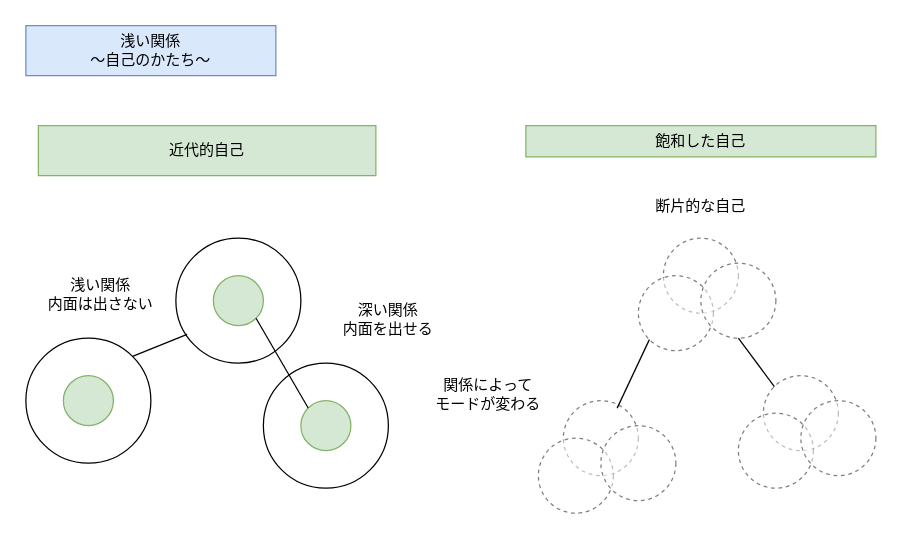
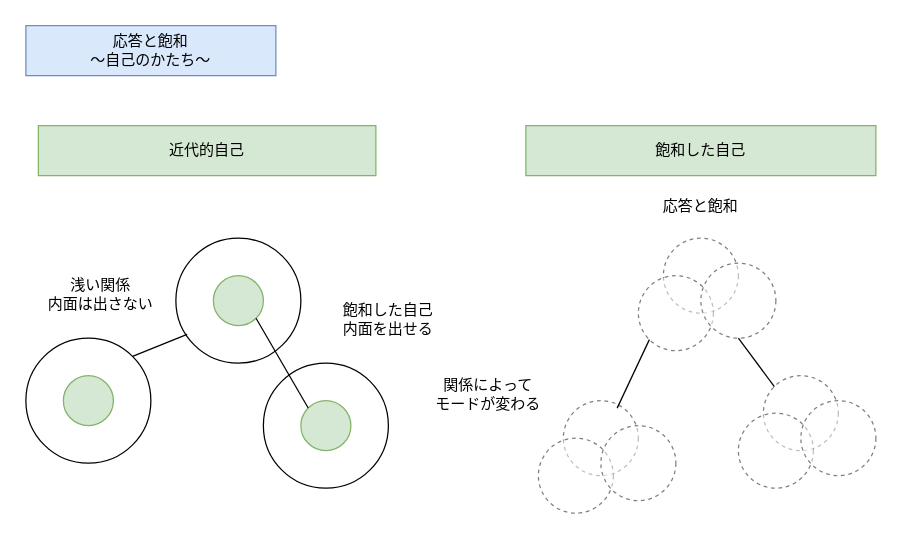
- <mxCell id="2" value="浅い関係&lt;div&gt;～自己のかたち～&lt;/div&gt;" style="text;html=1;align=center;verticalAlign=middle;whiteSpace=wrap;rounded=0;fillColor=#dae8fc;strokeColor=#6c8ebf;" vertex="1" parent="1"><mxGeometry x="20" y="20" width="200" height="40" as="geometry" /></mxCell>
+ <mxCell id="2" value="応答と飽和&lt;div&gt;～自己のかたち～&lt;/div&gt;" style="text;html=1;align=center;verticalAlign=middle;whiteSpace=wrap;rounded=0;fillColor=#dae8fc;strokeColor=#6c8ebf;" vertex="1" parent="1"><mxGeometry x="20" y="20" width="200" height="40" as="geometry" /></mxCell>
- <mxCell id="14" value="飽和した自己" style="text;html=1;align=center;verticalAlign=middle;whiteSpace=wrap;rounded=0;fillColor=#d5e8d4;strokeColor=#82b366;" vertex="1" parent="1"><mxGeometry x="420" y="100" width="280" height="25" as="geometry" /></mxCell>
+ <mxCell id="14" value="飽和した自己" style="text;html=1;align=center;verticalAlign=middle;whiteSpace=wrap;rounded=0;fillColor=#d5e8d4;strokeColor=#82b366;" vertex="1" parent="1"><mxGeometry x="420" y="100" width="280" height="40" as="geometry" /></mxCell>
- <mxCell id="27" value="断片的な自己" style="text;html=1;align=center;verticalAlign=middle;whiteSpace=wrap;rounded=0;" vertex="1" parent="1"><mxGeometry x="510" y="140" width="100" height="50" as="geometry" /></mxCell>
+ <mxCell id="27" value="応答と飽和" style="text;html=1;align=center;verticalAlign=middle;whiteSpace=wrap;rounded=0;" vertex="1" parent="1"><mxGeometry x="510" y="140" width="100" height="50" as="geometry" /></mxCell>
- <mxCell id="12" value="深い関係&lt;div&gt;内面を出せる&lt;/div&gt;" style="text;html=1;align=center;verticalAlign=middle;whiteSpace=wrap;rounded=0;" vertex="1" parent="1"><mxGeometry x="260" y="230" width="100" height="50" as="geometry" /></mxCell>
+ <mxCell id="12" value="飽和した自己&lt;div&gt;内面を出せる&lt;/div&gt;" style="text;html=1;align=center;verticalAlign=middle;whiteSpace=wrap;rounded=0;" vertex="1" parent="1"><mxGeometry x="260" y="230" width="100" height="50" as="geometry" /></mxCell>
